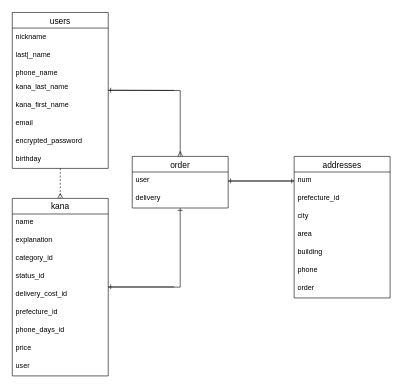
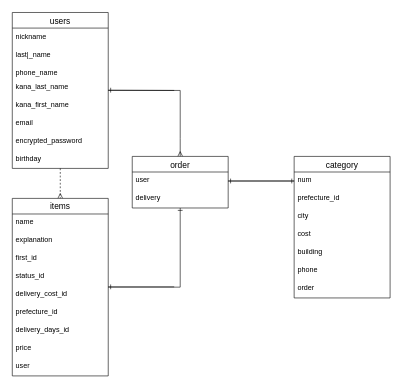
- <mxCell id="24" value="addresses" style="swimlane;fontStyle=0;childLayout=stackLayout;horizontal=1;startSize=26;horizontalStack=0;resizeParent=1;resizeParentMax=0;resizeLast=0;collapsible=1;marginBottom=0;align=center;fontSize=14;" vertex="1" parent="1"><mxGeometry x="490" y="260" width="160" height="236" as="geometry" /></mxCell>
+ <mxCell id="24" value="category" style="swimlane;fontStyle=0;childLayout=stackLayout;horizontal=1;startSize=26;horizontalStack=0;resizeParent=1;resizeParentMax=0;resizeLast=0;collapsible=1;marginBottom=0;align=center;fontSize=14;" vertex="1" parent="1"><mxGeometry x="490" y="260" width="160" height="236" as="geometry" /></mxCell>
- <mxCell id="14" value="kana" style="swimlane;fontStyle=0;childLayout=stackLayout;horizontal=1;startSize=26;horizontalStack=0;resizeParent=1;resizeParentMax=0;resizeLast=0;collapsible=1;marginBottom=0;align=center;fontSize=14;" vertex="1" parent="1"><mxGeometry x="20" y="330" width="160" height="296" as="geometry" /></mxCell>
+ <mxCell id="14" value="items" style="swimlane;fontStyle=0;childLayout=stackLayout;horizontal=1;startSize=26;horizontalStack=0;resizeParent=1;resizeParentMax=0;resizeLast=0;collapsible=1;marginBottom=0;align=center;fontSize=14;" vertex="1" parent="1"><mxGeometry x="20" y="330" width="160" height="296" as="geometry" /></mxCell>
- <mxCell id="28" value="area" style="text;strokeColor=none;fillColor=none;spacingLeft=4;spacingRight=4;overflow=hidden;rotatable=0;points=[[0,0.5],[1,0.5]];portConstraint=eastwest;fontSize=12;" vertex="1" parent="24"><mxGeometry y="116" width="160" height="30" as="geometry" /></mxCell>
+ <mxCell id="28" value="cost" style="text;strokeColor=none;fillColor=none;spacingLeft=4;spacingRight=4;overflow=hidden;rotatable=0;points=[[0,0.5],[1,0.5]];portConstraint=eastwest;fontSize=12;" vertex="1" parent="24"><mxGeometry y="116" width="160" height="30" as="geometry" /></mxCell>
- <mxCell id="17" value="category_id" style="text;strokeColor=none;fillColor=none;spacingLeft=4;spacingRight=4;overflow=hidden;rotatable=0;points=[[0,0.5],[1,0.5]];portConstraint=eastwest;fontSize=12;" vertex="1" parent="14"><mxGeometry y="86" width="160" height="30" as="geometry" /></mxCell>
+ <mxCell id="17" value="first_id" style="text;strokeColor=none;fillColor=none;spacingLeft=4;spacingRight=4;overflow=hidden;rotatable=0;points=[[0,0.5],[1,0.5]];portConstraint=eastwest;fontSize=12;" vertex="1" parent="14"><mxGeometry y="86" width="160" height="30" as="geometry" /></mxCell>
- <mxCell id="21" value="phone_days_id" style="text;strokeColor=none;fillColor=none;spacingLeft=4;spacingRight=4;overflow=hidden;rotatable=0;points=[[0,0.5],[1,0.5]];portConstraint=eastwest;fontSize=12;" vertex="1" parent="14"><mxGeometry y="206" width="160" height="30" as="geometry" /></mxCell>
+ <mxCell id="21" value="delivery_days_id" style="text;strokeColor=none;fillColor=none;spacingLeft=4;spacingRight=4;overflow=hidden;rotatable=0;points=[[0,0.5],[1,0.5]];portConstraint=eastwest;fontSize=12;" vertex="1" parent="14"><mxGeometry y="206" width="160" height="30" as="geometry" /></mxCell>
